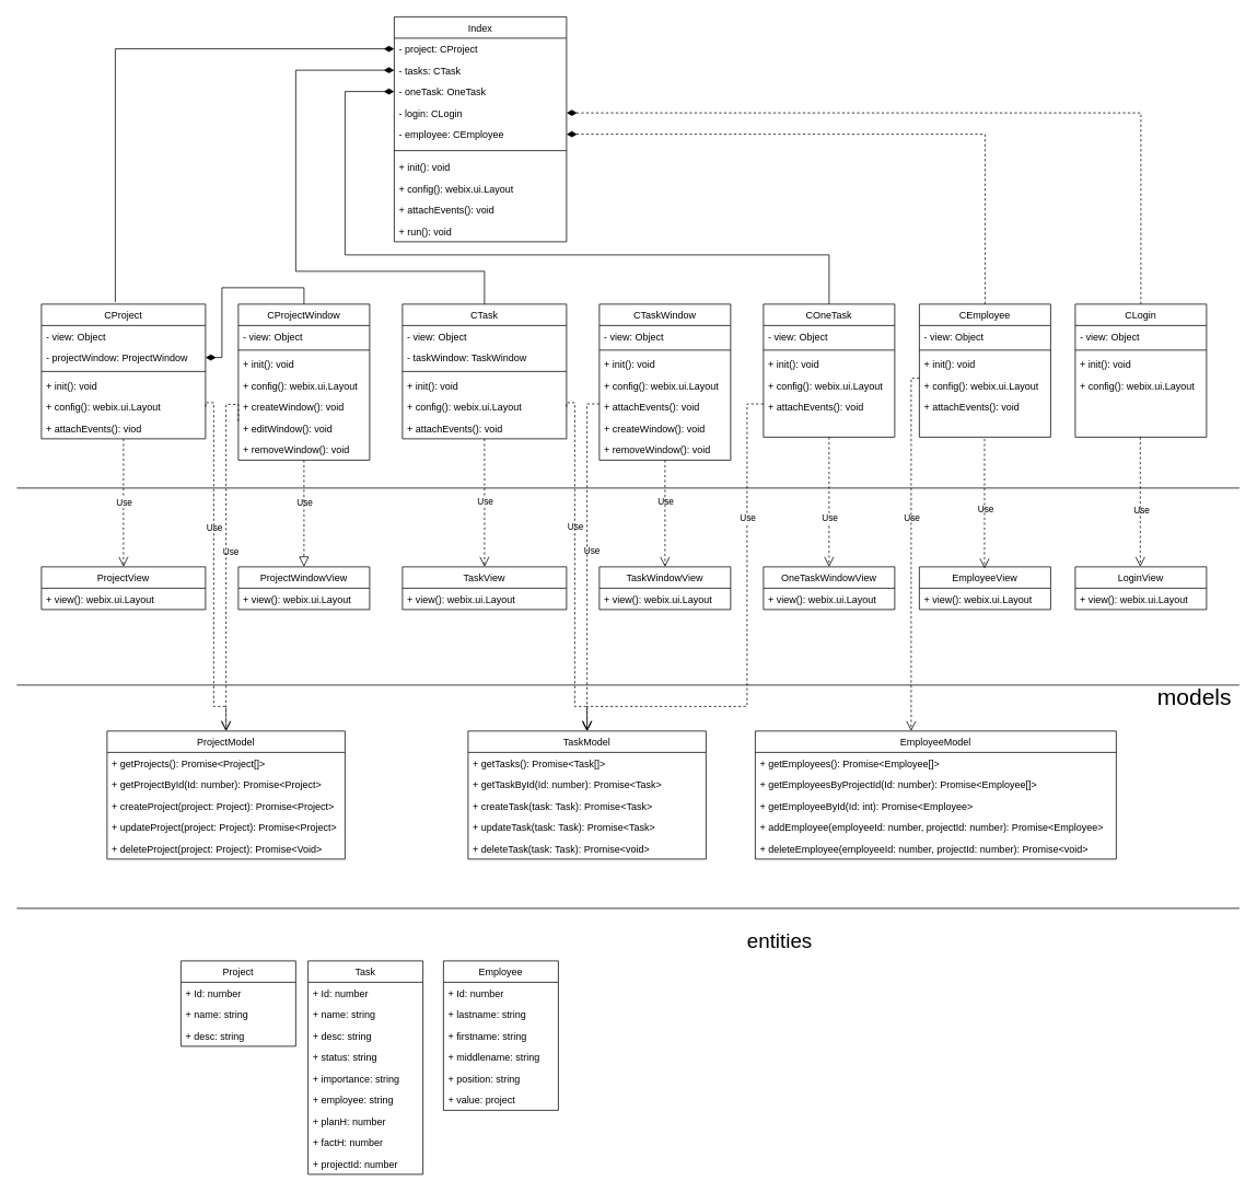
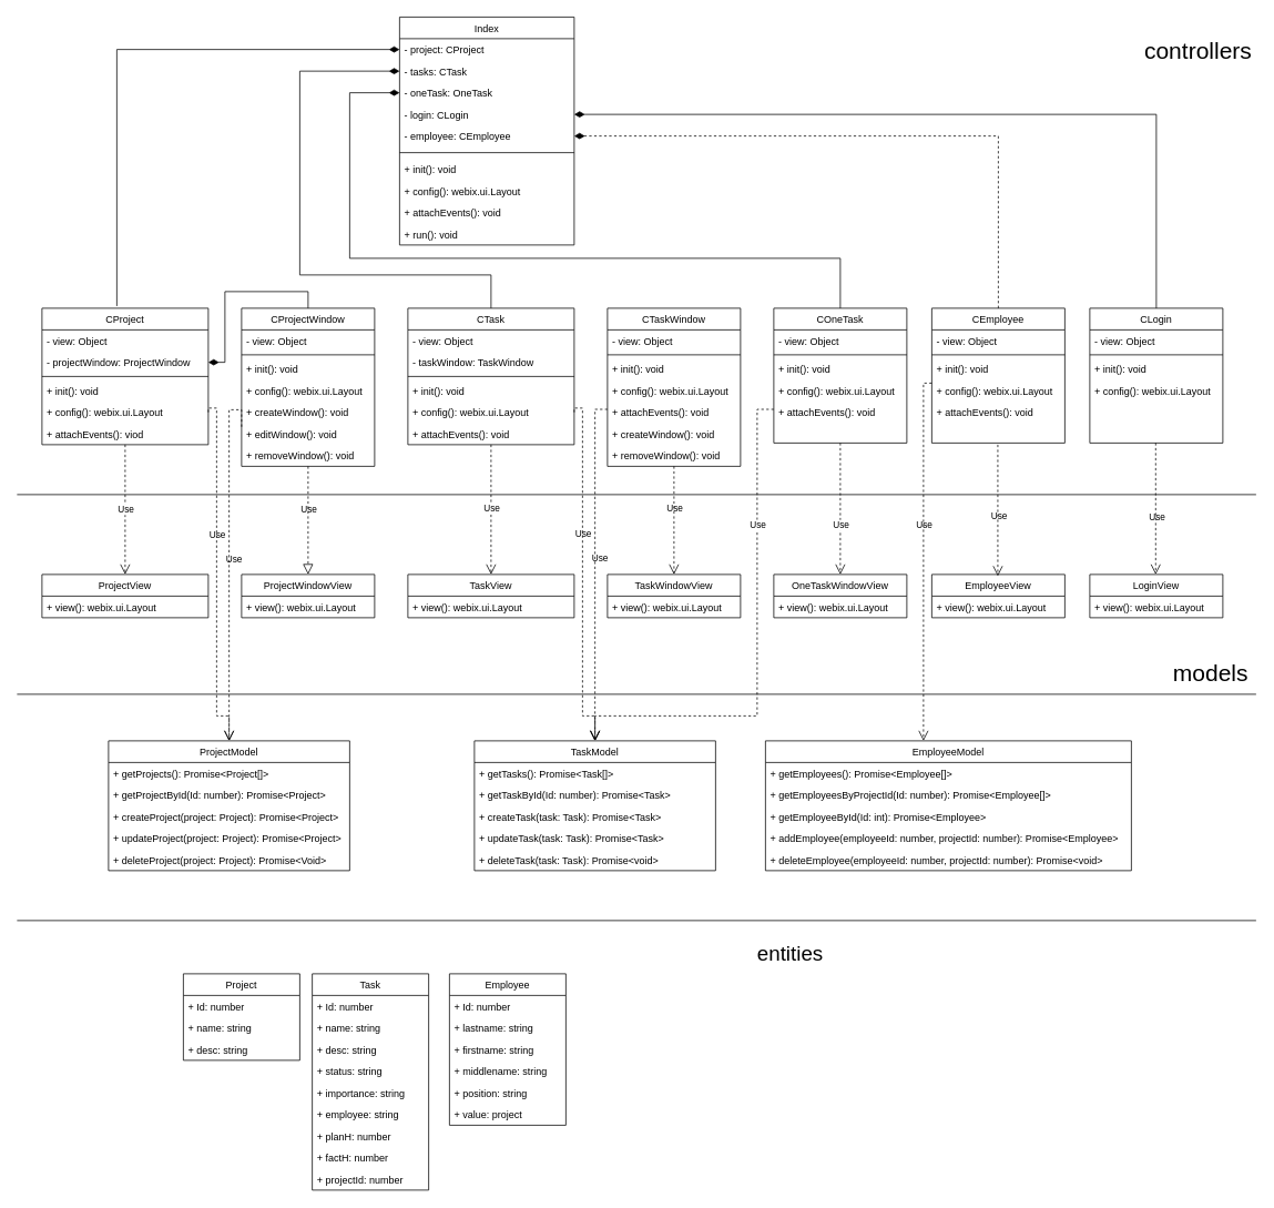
+ <mxCell id="43" value="&lt;font style=&quot;font-size: 28px&quot;&gt;controllers&lt;/font&gt;" style="text;html=1;align=center;verticalAlign=middle;resizable=0;points=[];autosize=1;" parent="1" vertex="1"><mxGeometry x="1370" y="50" width="140" height="20" as="geometry" /></mxCell>
- <mxCell id="49" style="edgeStyle=orthogonalEdgeStyle;rounded=0;orthogonalLoop=1;jettySize=auto;html=1;exitX=0.5;exitY=0;exitDx=0;exitDy=0;entryX=1;entryY=0.5;entryDx=0;entryDy=0;endArrow=diamondThin;endFill=1;endSize=10;dashed=1;" edge="1" parent="1" source="50" target="18"><mxGeometry relative="1" as="geometry" /></mxCell>
+ <mxCell id="49" style="edgeStyle=orthogonalEdgeStyle;rounded=0;orthogonalLoop=1;jettySize=auto;html=1;exitX=0.5;exitY=0;exitDx=0;exitDy=0;entryX=1;entryY=0.5;entryDx=0;entryDy=0;endArrow=diamondThin;endFill=1;endSize=10;" edge="1" parent="1" source="50" target="18"><mxGeometry relative="1" as="geometry" /></mxCell>
- <mxCell id="27" value="&lt;font style=&quot;font-size: 28px&quot;&gt;models&lt;/font&gt;" style="text;html=1;align=center;verticalAlign=middle;resizable=0;points=[];autosize=1;" parent="1" vertex="1"><mxGeometry x="1400" y="838" width="110" height="20" as="geometry" /></mxCell>
+ <mxCell id="27" value="&lt;font style=&quot;font-size: 28px&quot;&gt;models&lt;/font&gt;" style="text;html=1;align=center;verticalAlign=middle;resizable=0;points=[];autosize=1;" parent="1" vertex="1"><mxGeometry x="1400" y="798" width="110" height="20" as="geometry" /></mxCell>
